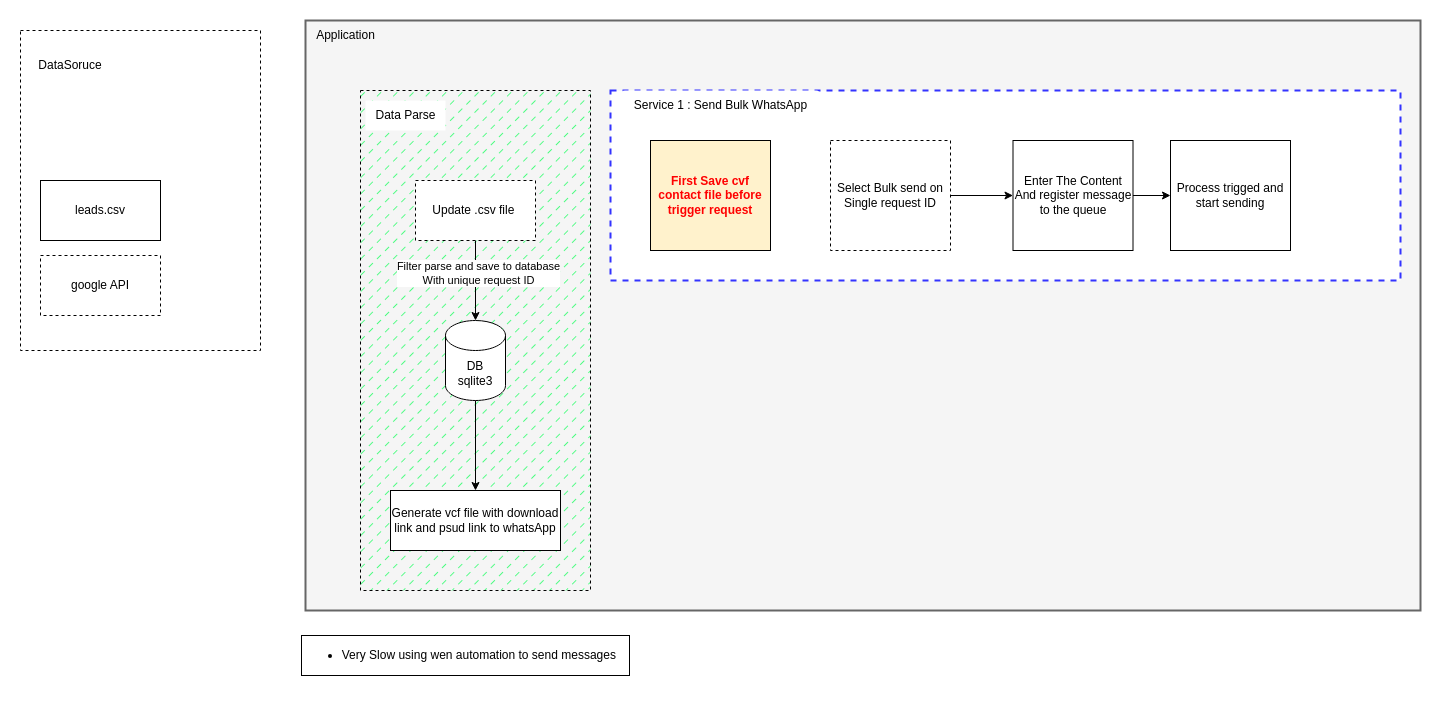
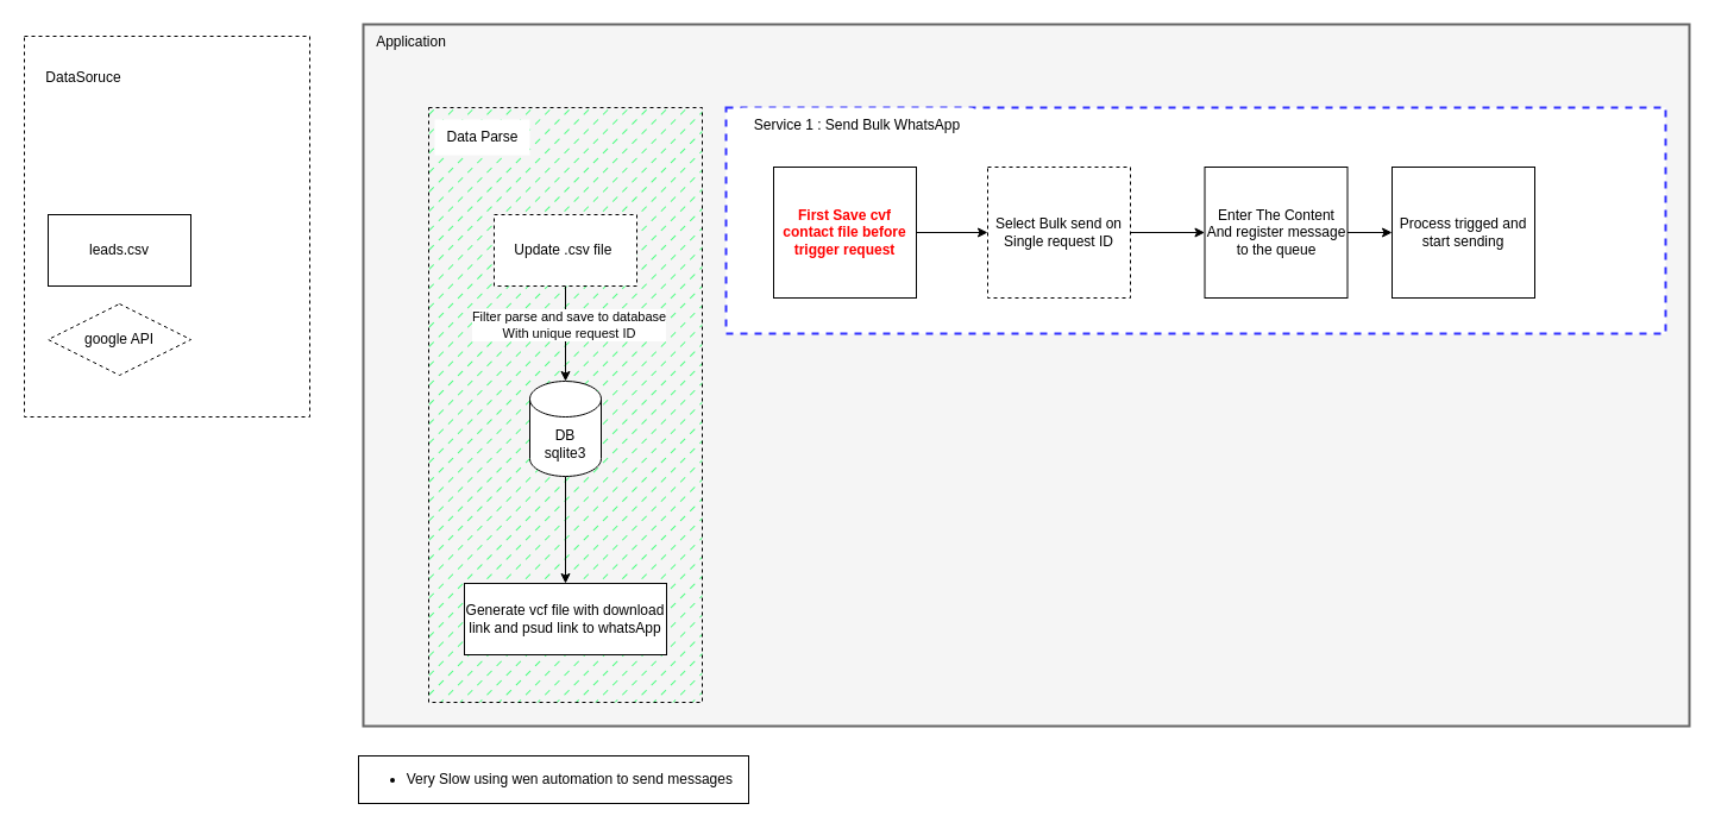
- <mxCell id="24" value="First Save cvf contact file before trigger request" style="rounded=0;labelBackgroundColor=none;labelBorderColor=none;fillStyle=auto;strokeWidth=1;whiteSpace=wrap;html=1;fontColor=#FF0000;fontStyle=1;fillColor=#fff2cc;" vertex="1" parent="1"><mxGeometry x="650" y="140" width="120" height="110" as="geometry" /></mxCell>
+ <mxCell id="24" value="First Save cvf contact file before trigger request" style="rounded=0;labelBackgroundColor=none;labelBorderColor=none;fillStyle=auto;strokeWidth=1;whiteSpace=wrap;html=1;fontColor=#FF0000;fontStyle=1" vertex="1" parent="1"><mxGeometry x="650" y="140" width="120" height="110" as="geometry" /></mxCell>
+ <mxCell id="23" style="edgeStyle=orthogonalEdgeStyle;rounded=0;orthogonalLoop=1;jettySize=auto;html=1;entryX=0;entryY=0.5;entryDx=0;entryDy=0;" edge="1" parent="1" source="24" target="19"><mxGeometry relative="1" as="geometry" /></mxCell>
- <mxCell id="13" value="google API" style="rounded=0;whiteSpace=wrap;html=1;dashed=1;" vertex="1" parent="1"><mxGeometry x="40" y="255" width="120" height="60" as="geometry" /></mxCell>
+ <mxCell id="13" value="google API" style="rhombus;whiteSpace=wrap;html=1;dashed=1;" vertex="1" parent="1"><mxGeometry x="40" y="255" width="120" height="60" as="geometry" /></mxCell>
